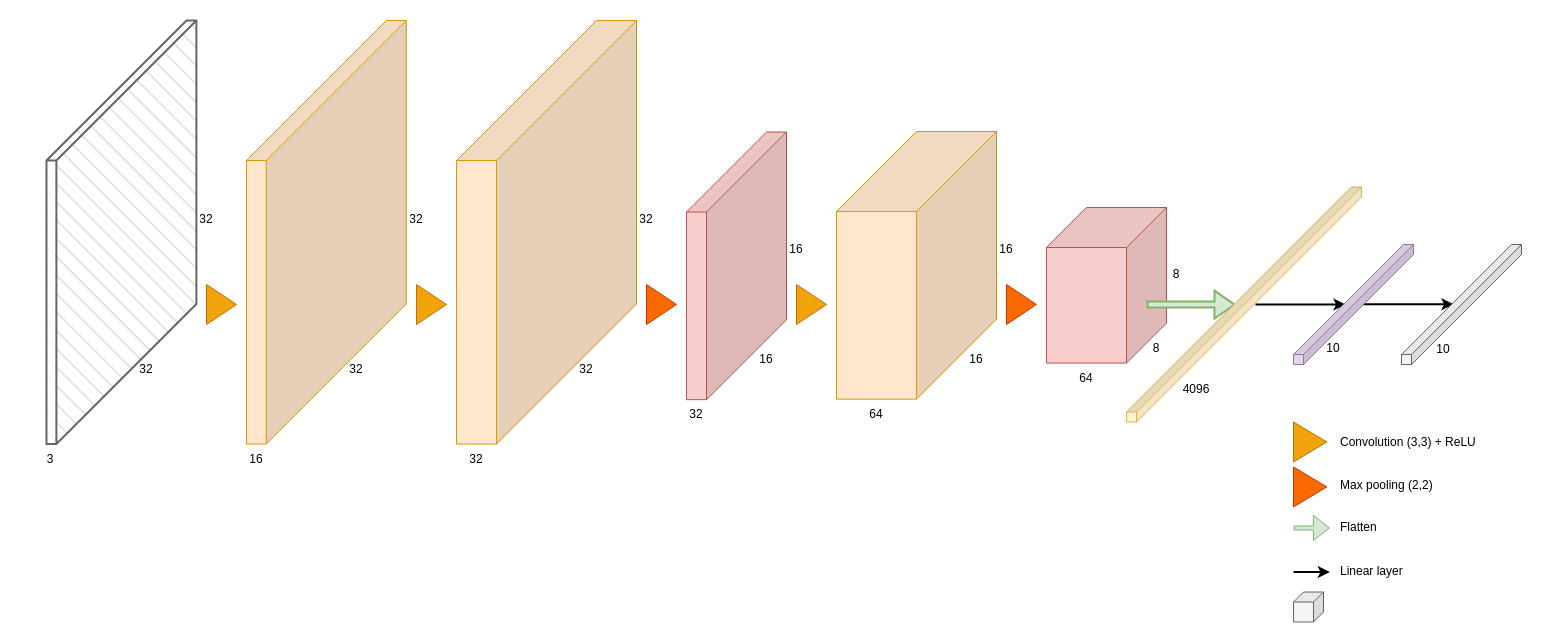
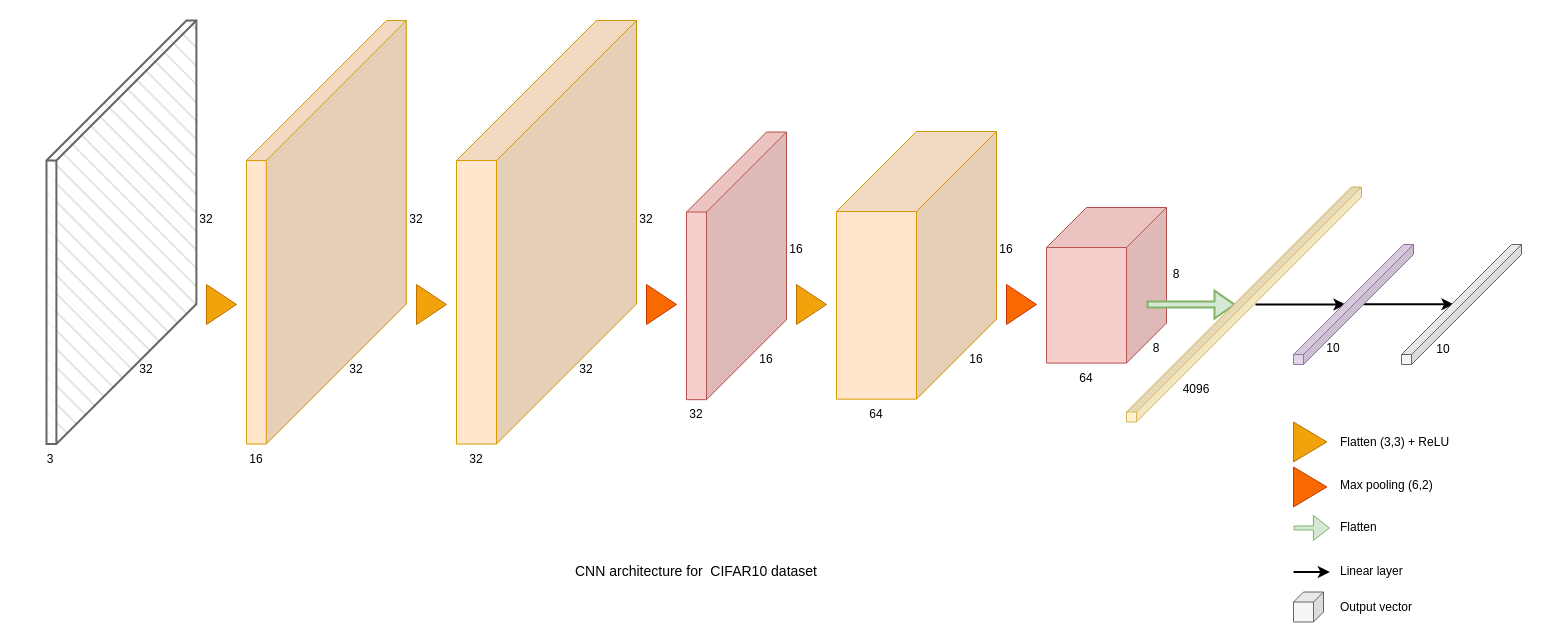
- <mxCell id="9" value="Convolution (3,3) + ReLU" style="text;html=1;strokeColor=none;fillColor=none;align=left;verticalAlign=middle;whiteSpace=wrap;rounded=0;" vertex="1" parent="1"><mxGeometry x="1338" y="426.5" width="150" height="30" as="geometry" /></mxCell>
+ <mxCell id="9" value="Flatten (3,3) + ReLU" style="text;html=1;strokeColor=none;fillColor=none;align=left;verticalAlign=middle;whiteSpace=wrap;rounded=0;" vertex="1" parent="1"><mxGeometry x="1338" y="426.5" width="150" height="30" as="geometry" /></mxCell>
- <mxCell id="10" value="Max pooling (2,2)" style="text;html=1;strokeColor=none;fillColor=none;align=left;verticalAlign=middle;whiteSpace=wrap;rounded=0;" vertex="1" parent="1"><mxGeometry x="1338" y="470.03" width="100" height="30" as="geometry" /></mxCell>
+ <mxCell id="10" value="Max pooling (6,2)" style="text;html=1;strokeColor=none;fillColor=none;align=left;verticalAlign=middle;whiteSpace=wrap;rounded=0;" vertex="1" parent="1"><mxGeometry x="1338" y="470.03" width="100" height="30" as="geometry" /></mxCell>
+ <mxCell id="50" value="CNN architecture for&amp;nbsp; CIFAR10 dataset" style="text;html=1;strokeColor=none;fillColor=none;align=center;verticalAlign=middle;whiteSpace=wrap;rounded=0;fontSize=14;" vertex="1" parent="1"><mxGeometry x="541" y="545.5" width="310" height="50" as="geometry" /></mxCell>
+ <mxCell id="13" value="Output vector" style="text;html=1;strokeColor=none;fillColor=none;align=left;verticalAlign=middle;whiteSpace=wrap;rounded=0;" vertex="1" parent="1"><mxGeometry x="1338" y="591.5" width="80" height="30" as="geometry" /></mxCell>
